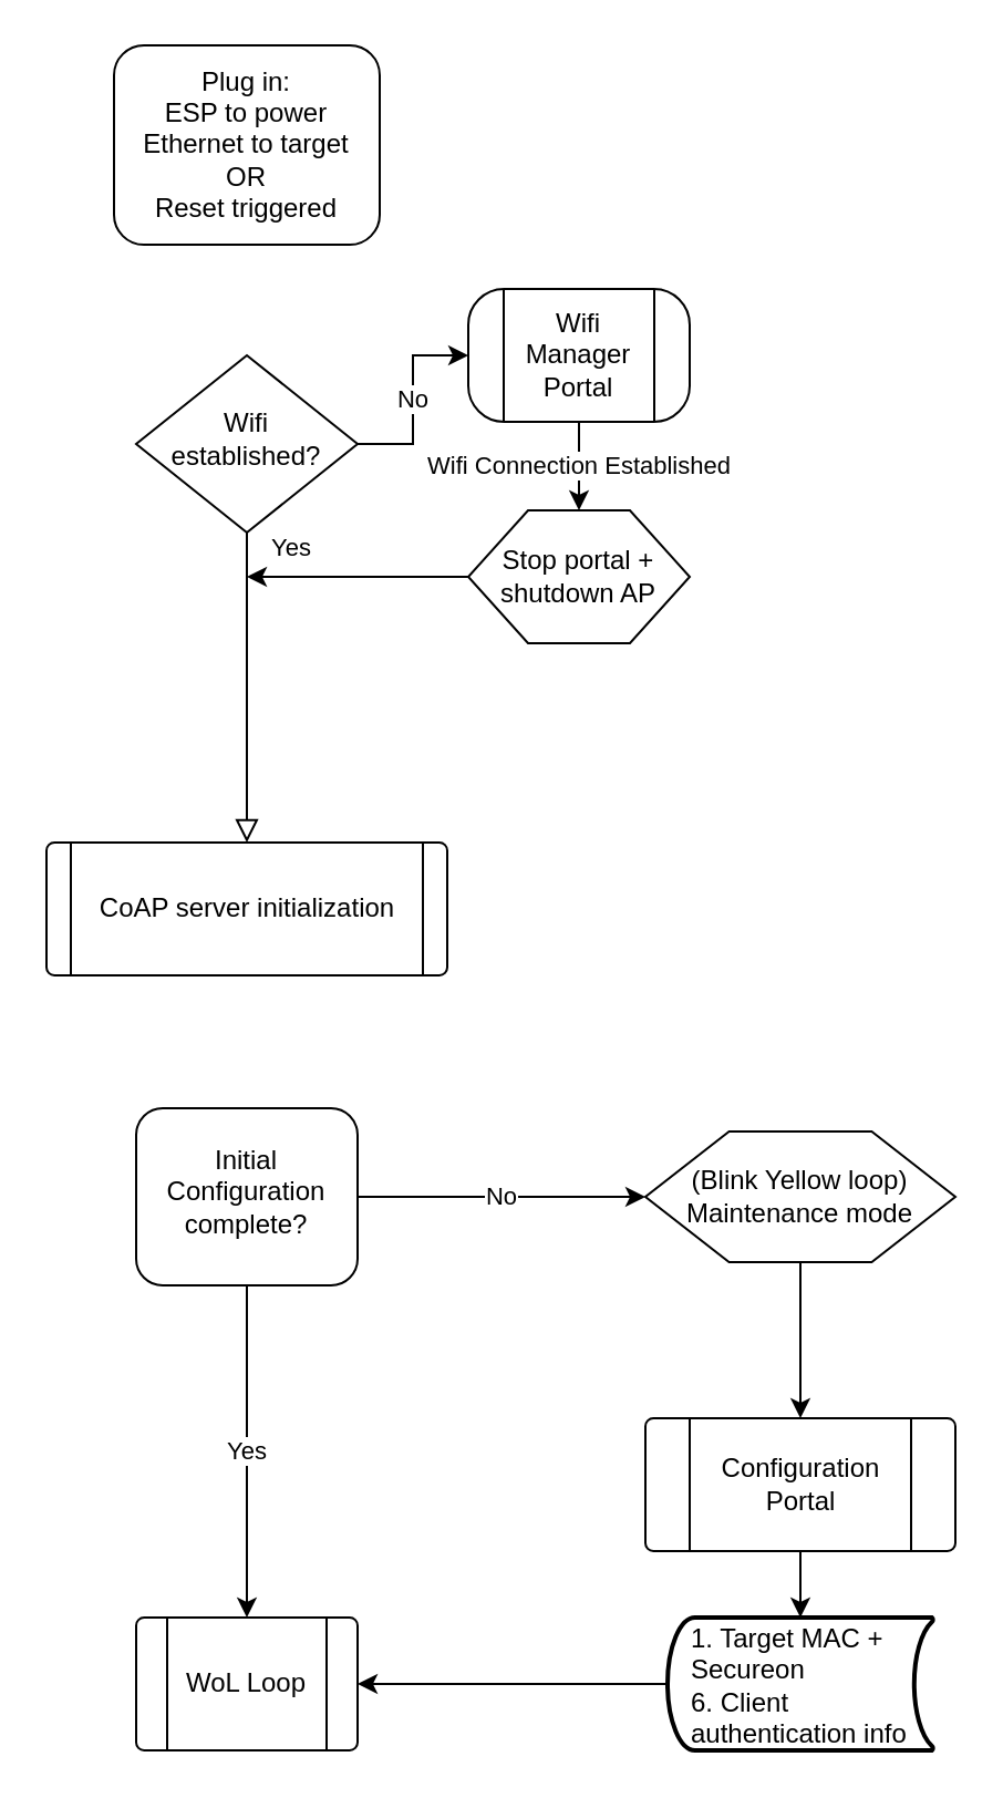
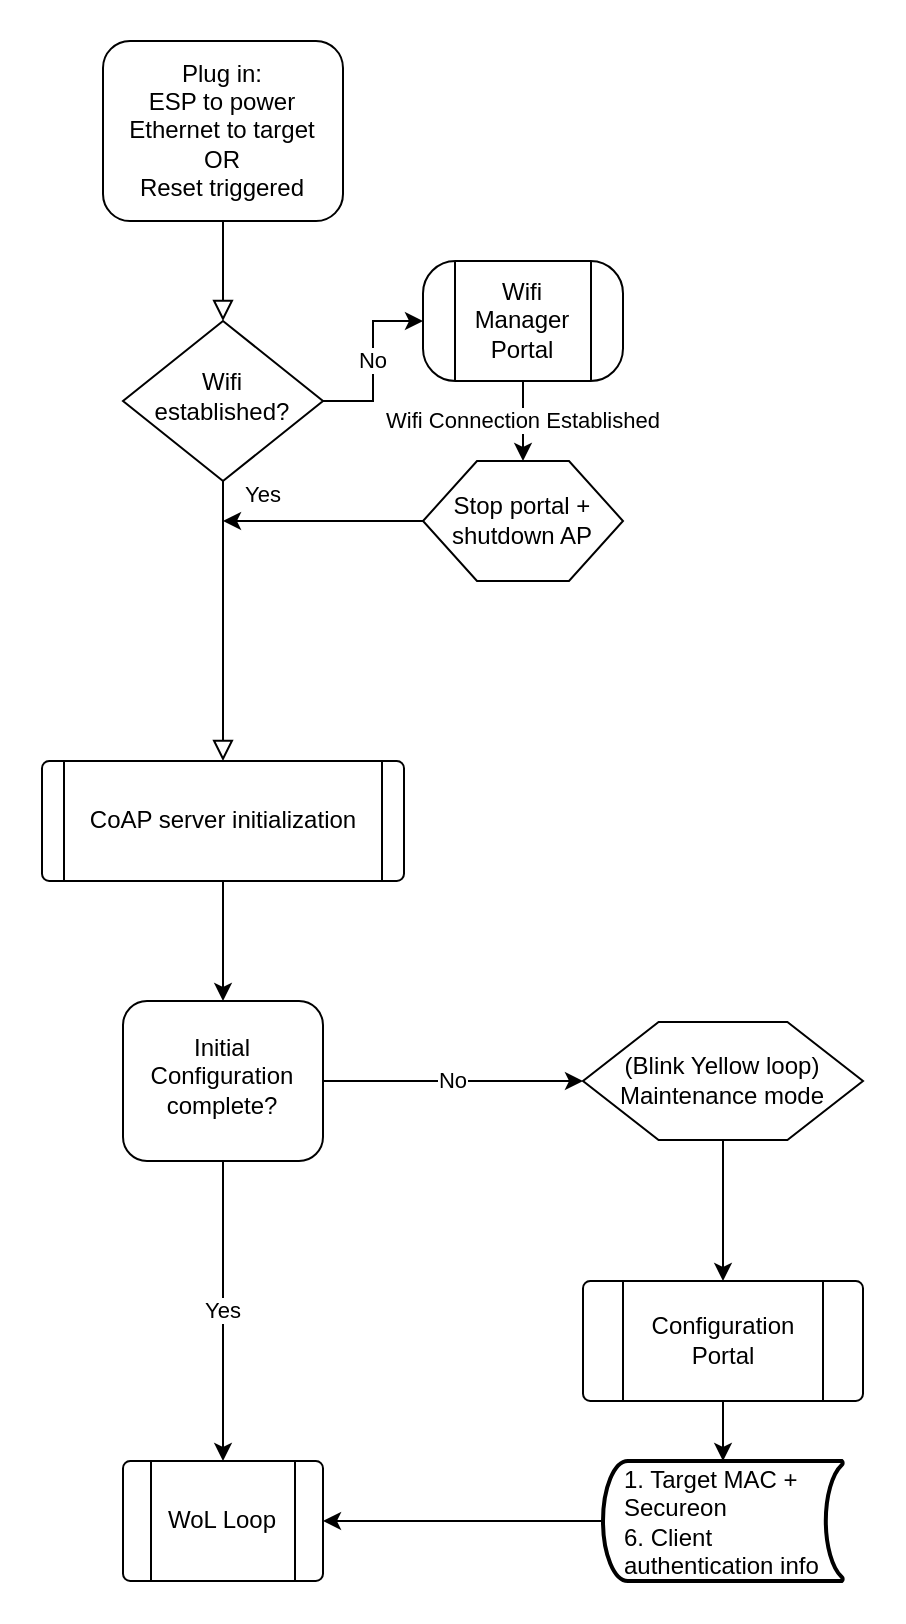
+ <mxCell id="2" value="" style="rounded=0;html=1;jettySize=auto;orthogonalLoop=1;fontSize=11;endArrow=block;endFill=0;endSize=8;strokeWidth=1;shadow=0;labelBackgroundColor=none;edgeStyle=orthogonalEdgeStyle;" parent="1" source="3" target="6" edge="1"><mxGeometry relative="1" as="geometry" /></mxCell>
+ <mxCell id="18" value="" style="edgeStyle=orthogonalEdgeStyle;rounded=0;orthogonalLoop=1;jettySize=auto;html=1;entryX=0.5;entryY=0;entryDx=0;entryDy=0;" edge="1" parent="1" source="19" target="22"><mxGeometry relative="1" as="geometry" /></mxCell>
